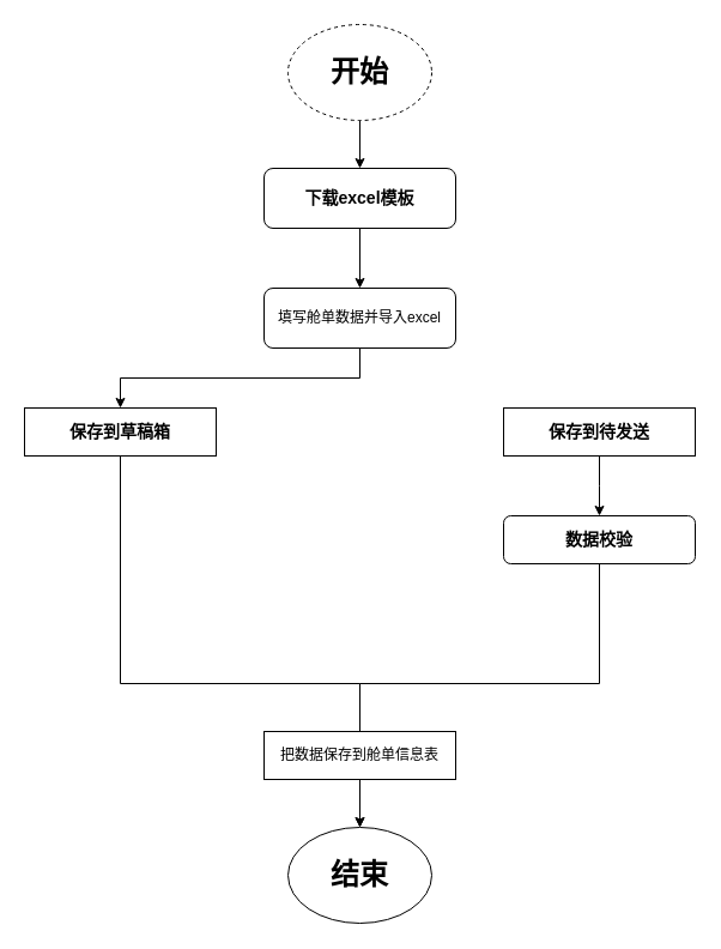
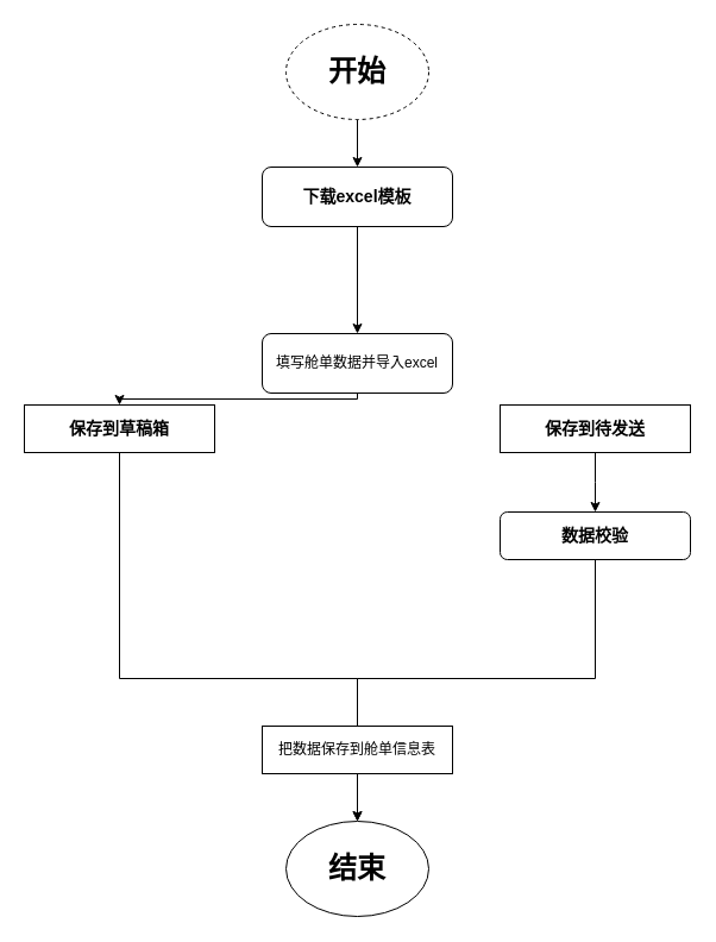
- <mxCell id="7" value="填写舱单数据并导入excel" style="rounded=1;whiteSpace=wrap;html=1;" parent="1" vertex="1"><mxGeometry x="220" y="240" width="160" height="50" as="geometry" /></mxCell>
+ <mxCell id="7" value="填写舱单数据并导入excel" style="rounded=1;whiteSpace=wrap;html=1;" parent="1" vertex="1"><mxGeometry x="220" y="280" width="160" height="50" as="geometry" /></mxCell>
